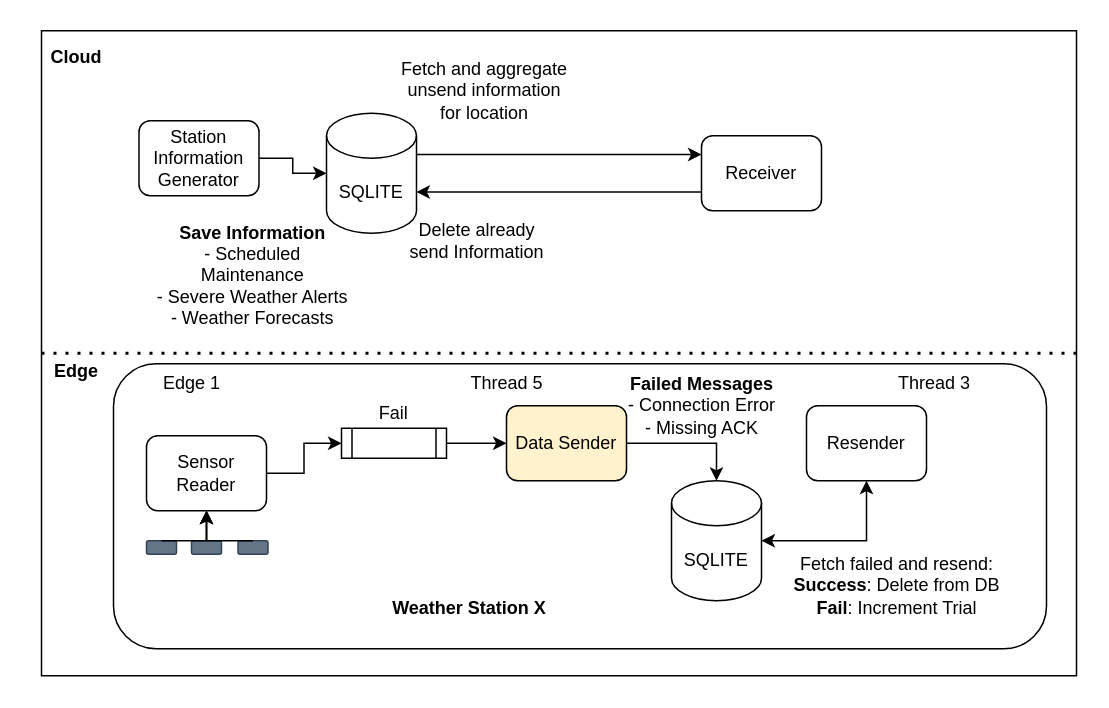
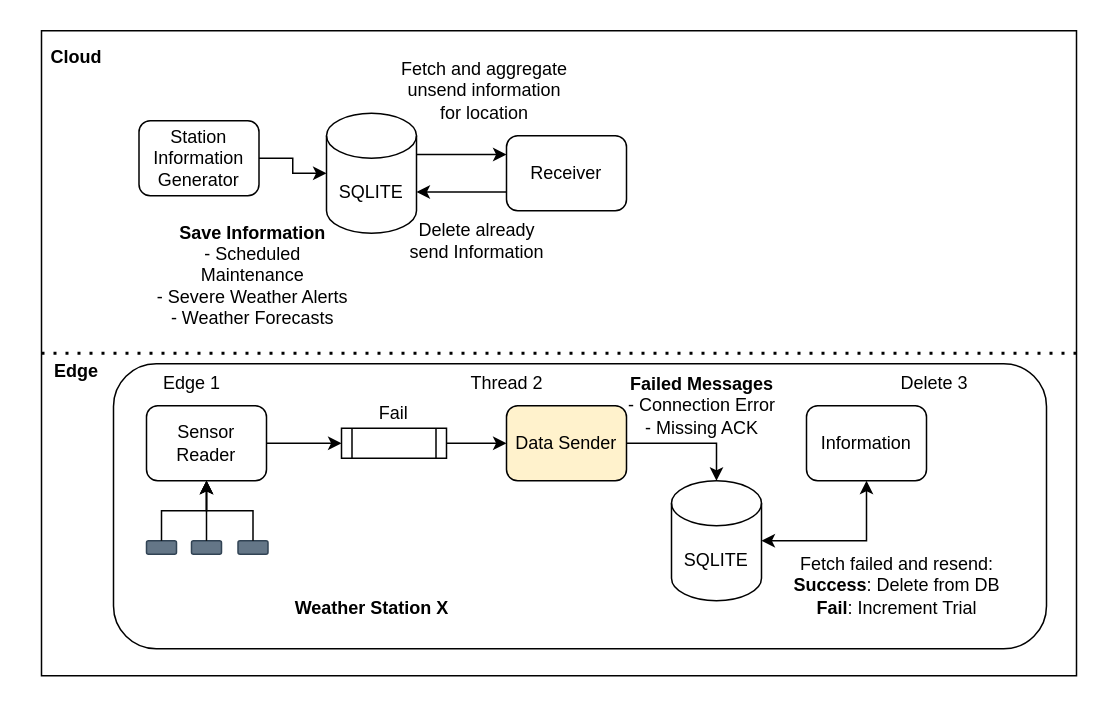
- <mxCell id="21" value="Receiver" style="rounded=1;whiteSpace=wrap;html=1;" vertex="1" parent="1"><mxGeometry x="467" y="90" width="80" height="50" as="geometry" /></mxCell>
+ <mxCell id="21" value="Receiver" style="rounded=1;whiteSpace=wrap;html=1;" vertex="1" parent="1"><mxGeometry x="337" y="90" width="80" height="50" as="geometry" /></mxCell>
- <mxCell id="19" value="Thread 5" style="text;html=1;align=center;verticalAlign=middle;resizable=0;points=[];autosize=1;strokeColor=none;fillColor=none;" vertex="1" parent="1"><mxGeometry x="302" y="240" width="70" height="30" as="geometry" /></mxCell>
+ <mxCell id="19" value="Thread 2" style="text;html=1;align=center;verticalAlign=middle;resizable=0;points=[];autosize=1;strokeColor=none;fillColor=none;" vertex="1" parent="1"><mxGeometry x="302" y="240" width="70" height="30" as="geometry" /></mxCell>
- <mxCell id="26" value="Thread 3" style="text;html=1;align=center;verticalAlign=middle;resizable=0;points=[];autosize=1;strokeColor=none;fillColor=none;" vertex="1" parent="1"><mxGeometry x="587" y="240" width="70" height="30" as="geometry" /></mxCell>
+ <mxCell id="26" value="Delete 3" style="text;html=1;align=center;verticalAlign=middle;resizable=0;points=[];autosize=1;strokeColor=none;fillColor=none;" vertex="1" parent="1"><mxGeometry x="587" y="240" width="70" height="30" as="geometry" /></mxCell>
- <mxCell id="25" value="Resender" style="rounded=1;whiteSpace=wrap;html=1;" vertex="1" parent="1"><mxGeometry x="537" y="270" width="80" height="50" as="geometry" /></mxCell>
+ <mxCell id="25" value="Information" style="rounded=1;whiteSpace=wrap;html=1;" vertex="1" parent="1"><mxGeometry x="537" y="270" width="80" height="50" as="geometry" /></mxCell>
- <mxCell id="5" value="Sensor Reader" style="rounded=1;whiteSpace=wrap;html=1;" vertex="1" parent="1"><mxGeometry x="97" y="290" width="80" height="50" as="geometry" /></mxCell>
+ <mxCell id="5" value="Sensor Reader" style="rounded=1;whiteSpace=wrap;html=1;" vertex="1" parent="1"><mxGeometry x="97" y="270" width="80" height="50" as="geometry" /></mxCell>
- <mxCell id="38" value="&lt;b&gt;Weather Station X&lt;br&gt;&lt;/b&gt;" style="text;html=1;align=center;verticalAlign=middle;resizable=0;points=[];autosize=1;strokeColor=none;fillColor=none;" vertex="1" parent="1"><mxGeometry x="247" y="390" width="130" height="30" as="geometry" /></mxCell>
+ <mxCell id="38" value="&lt;b&gt;Weather Station X&lt;br&gt;&lt;/b&gt;" style="text;html=1;align=center;verticalAlign=middle;resizable=0;points=[];autosize=1;strokeColor=none;fillColor=none;" vertex="1" parent="1"><mxGeometry x="182" y="390" width="130" height="30" as="geometry" /></mxCell>
